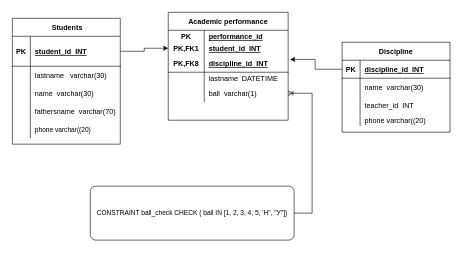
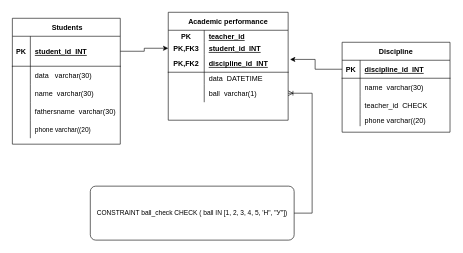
- <mxCell id="34" value="performance_id" style="shape=partialRectangle;connectable=0;fillColor=none;top=0;left=0;bottom=0;right=0;align=left;spacingLeft=6;fontStyle=5;overflow=hidden;strokeWidth=1;" parent="32" vertex="1"><mxGeometry x="60" width="140" height="20" as="geometry"><mxRectangle width="140" height="20" as="alternateBounds" /></mxGeometry></mxCell>
+ <mxCell id="34" value="teacher_id" style="shape=partialRectangle;connectable=0;fillColor=none;top=0;left=0;bottom=0;right=0;align=left;spacingLeft=6;fontStyle=5;overflow=hidden;strokeWidth=1;" parent="32" vertex="1"><mxGeometry x="60" width="140" height="20" as="geometry"><mxRectangle width="140" height="20" as="alternateBounds" /></mxGeometry></mxCell>
- <mxCell id="36" value="PK,FK1" style="shape=partialRectangle;connectable=0;fillColor=none;top=0;left=0;bottom=0;right=0;fontStyle=1;overflow=hidden;strokeWidth=1;" parent="35" vertex="1"><mxGeometry width="60" height="20" as="geometry"><mxRectangle width="60" height="20" as="alternateBounds" /></mxGeometry></mxCell>
+ <mxCell id="36" value="PK,FK3" style="shape=partialRectangle;connectable=0;fillColor=none;top=0;left=0;bottom=0;right=0;fontStyle=1;overflow=hidden;strokeWidth=1;" parent="35" vertex="1"><mxGeometry width="60" height="20" as="geometry"><mxRectangle width="60" height="20" as="alternateBounds" /></mxGeometry></mxCell>
- <mxCell id="39" value="PK,FK8" style="shape=partialRectangle;connectable=0;fillColor=none;top=0;left=0;bottom=0;right=0;fontStyle=1;overflow=hidden;strokeWidth=1;" parent="38" vertex="1"><mxGeometry width="60" height="30" as="geometry"><mxRectangle width="60" height="30" as="alternateBounds" /></mxGeometry></mxCell>
+ <mxCell id="39" value="PK,FK2" style="shape=partialRectangle;connectable=0;fillColor=none;top=0;left=0;bottom=0;right=0;fontStyle=1;overflow=hidden;strokeWidth=1;" parent="38" vertex="1"><mxGeometry width="60" height="30" as="geometry"><mxRectangle width="60" height="30" as="alternateBounds" /></mxGeometry></mxCell>
- <mxCell id="8" value="lastname   varchar(30)" style="shape=partialRectangle;connectable=0;fillColor=none;top=0;left=0;bottom=0;right=0;align=left;spacingLeft=6;overflow=hidden;" parent="6" vertex="1"><mxGeometry x="30" width="150" height="30" as="geometry"><mxRectangle width="150" height="30" as="alternateBounds" /></mxGeometry></mxCell>
+ <mxCell id="8" value="data   varchar(30)" style="shape=partialRectangle;connectable=0;fillColor=none;top=0;left=0;bottom=0;right=0;align=left;spacingLeft=6;overflow=hidden;" parent="6" vertex="1"><mxGeometry x="30" width="150" height="30" as="geometry"><mxRectangle width="150" height="30" as="alternateBounds" /></mxGeometry></mxCell>
- <mxCell id="43" value="lastname  DATETIME" style="shape=partialRectangle;connectable=0;fillColor=none;top=0;left=0;bottom=0;right=0;align=left;spacingLeft=6;overflow=hidden;strokeWidth=1;" parent="41" vertex="1"><mxGeometry x="60" width="140" height="20" as="geometry"><mxRectangle width="140" height="20" as="alternateBounds" /></mxGeometry></mxCell>
+ <mxCell id="43" value="data  DATETIME" style="shape=partialRectangle;connectable=0;fillColor=none;top=0;left=0;bottom=0;right=0;align=left;spacingLeft=6;overflow=hidden;strokeWidth=1;" parent="41" vertex="1"><mxGeometry x="60" width="140" height="20" as="geometry"><mxRectangle width="140" height="20" as="alternateBounds" /></mxGeometry></mxCell>
- <mxCell id="27" value="teacher_id  INT" style="shape=partialRectangle;connectable=0;fillColor=none;top=0;left=0;bottom=0;right=0;align=left;spacingLeft=6;overflow=hidden;" parent="25" vertex="1"><mxGeometry x="30" width="150" height="30" as="geometry"><mxRectangle width="150" height="30" as="alternateBounds" /></mxGeometry></mxCell>
+ <mxCell id="27" value="teacher_id  CHECK" style="shape=partialRectangle;connectable=0;fillColor=none;top=0;left=0;bottom=0;right=0;align=left;spacingLeft=6;overflow=hidden;" parent="25" vertex="1"><mxGeometry x="30" width="150" height="30" as="geometry"><mxRectangle width="150" height="30" as="alternateBounds" /></mxGeometry></mxCell>
- <mxCell id="14" value="fathersname  varchar(70)" style="shape=partialRectangle;connectable=0;fillColor=none;top=0;left=0;bottom=0;right=0;align=left;spacingLeft=6;overflow=hidden;" parent="12" vertex="1"><mxGeometry x="30" width="150" height="30" as="geometry"><mxRectangle width="150" height="30" as="alternateBounds" /></mxGeometry></mxCell>
+ <mxCell id="14" value="fathersname  varchar(30)" style="shape=partialRectangle;connectable=0;fillColor=none;top=0;left=0;bottom=0;right=0;align=left;spacingLeft=6;overflow=hidden;" parent="12" vertex="1"><mxGeometry x="30" width="150" height="30" as="geometry"><mxRectangle width="150" height="30" as="alternateBounds" /></mxGeometry></mxCell>
